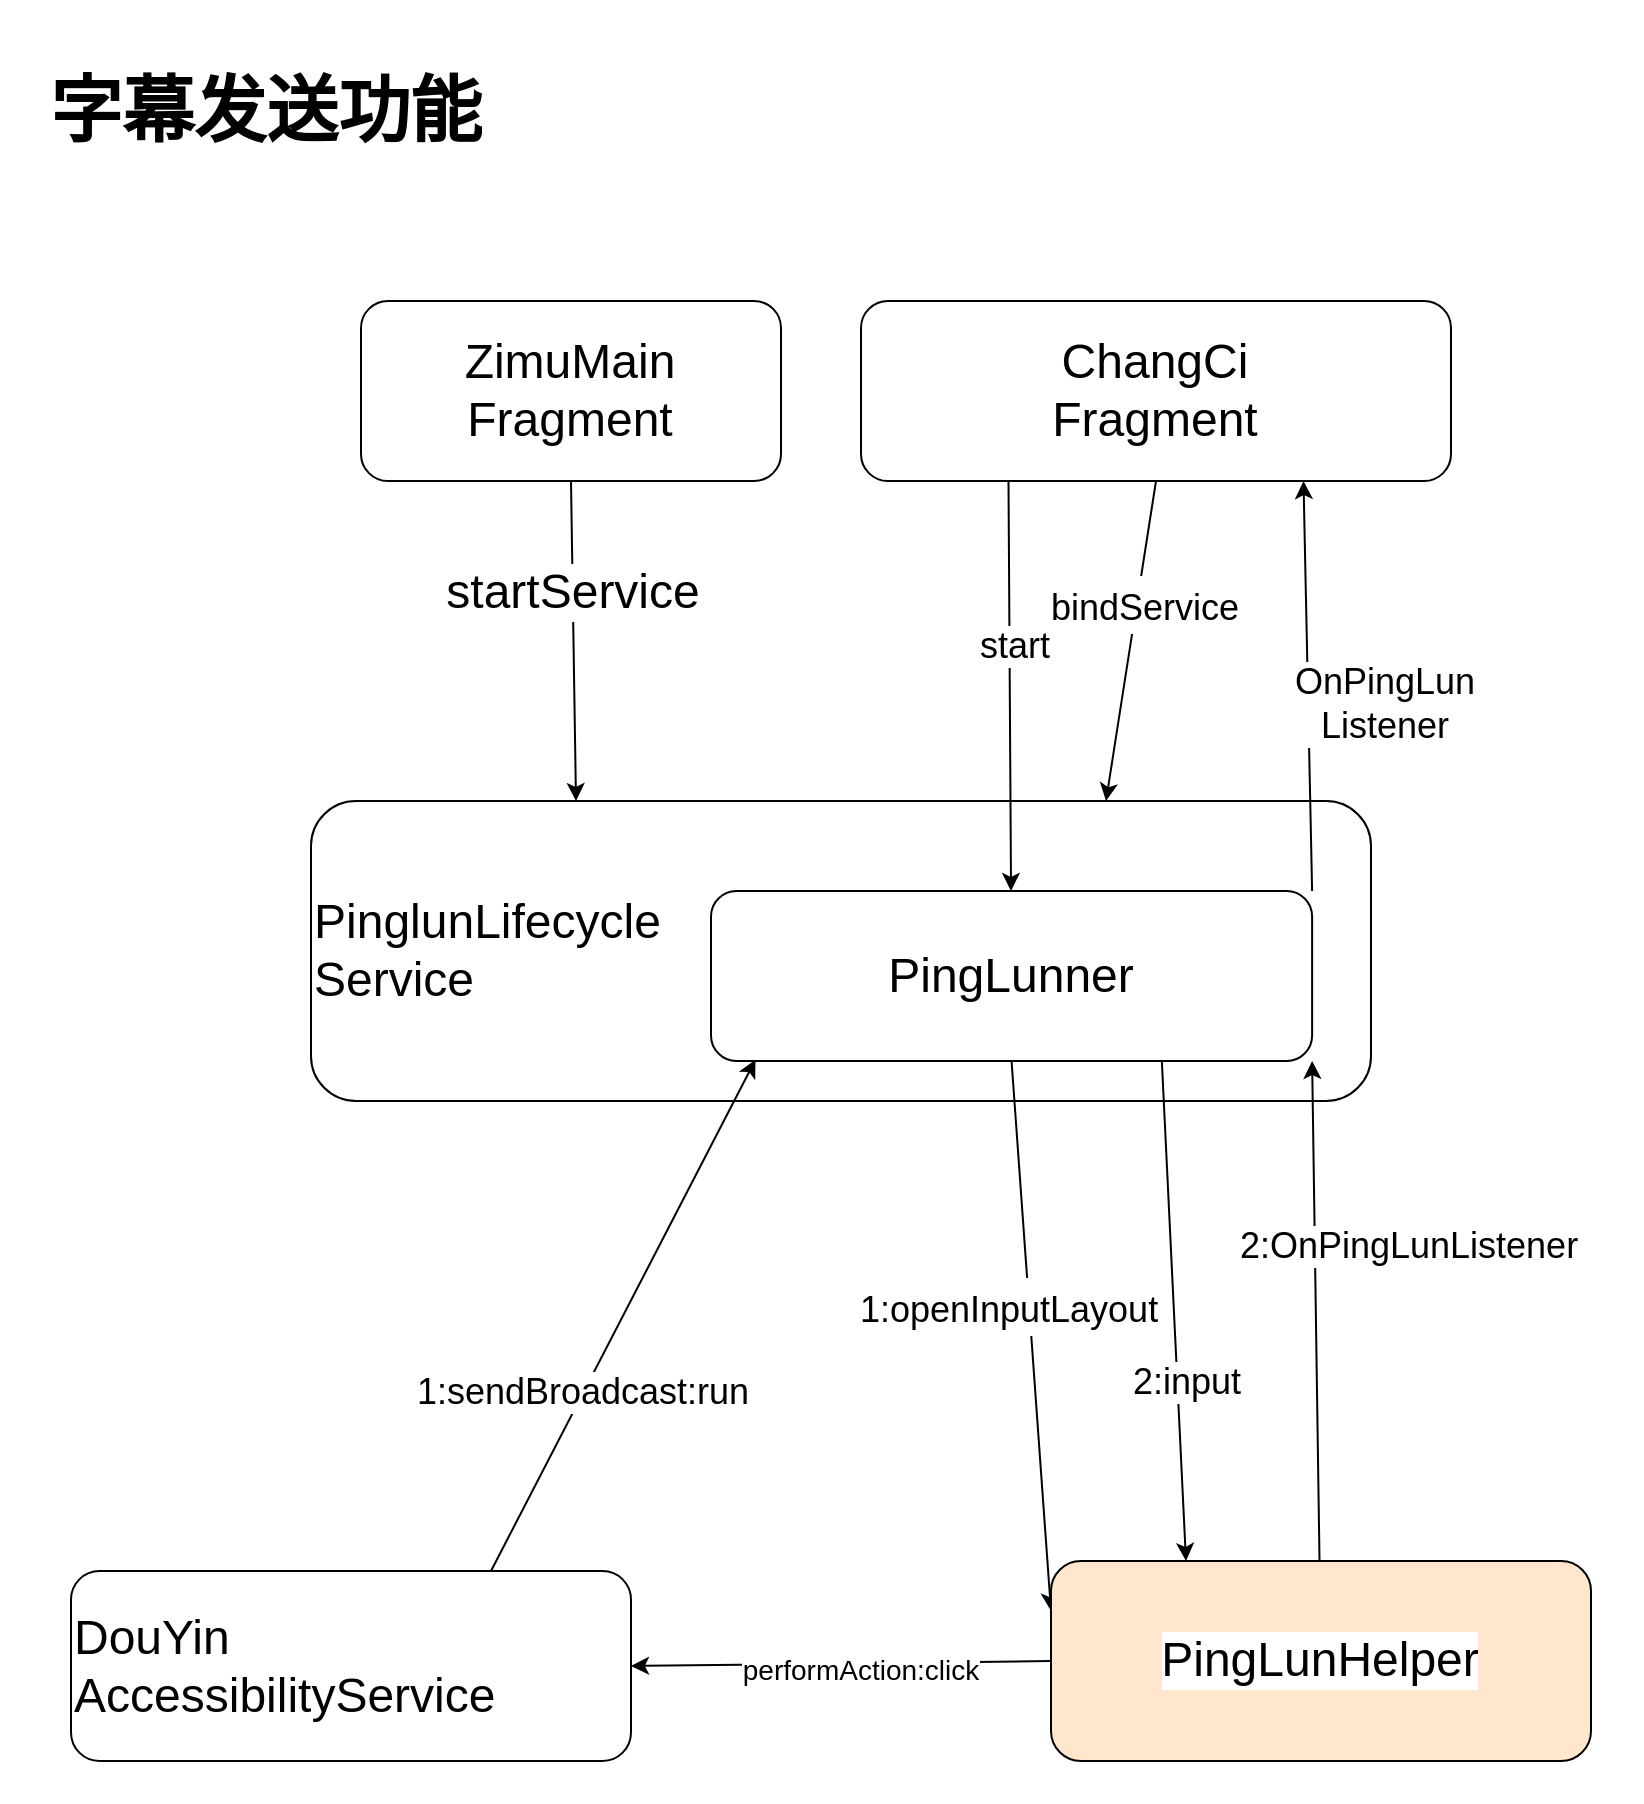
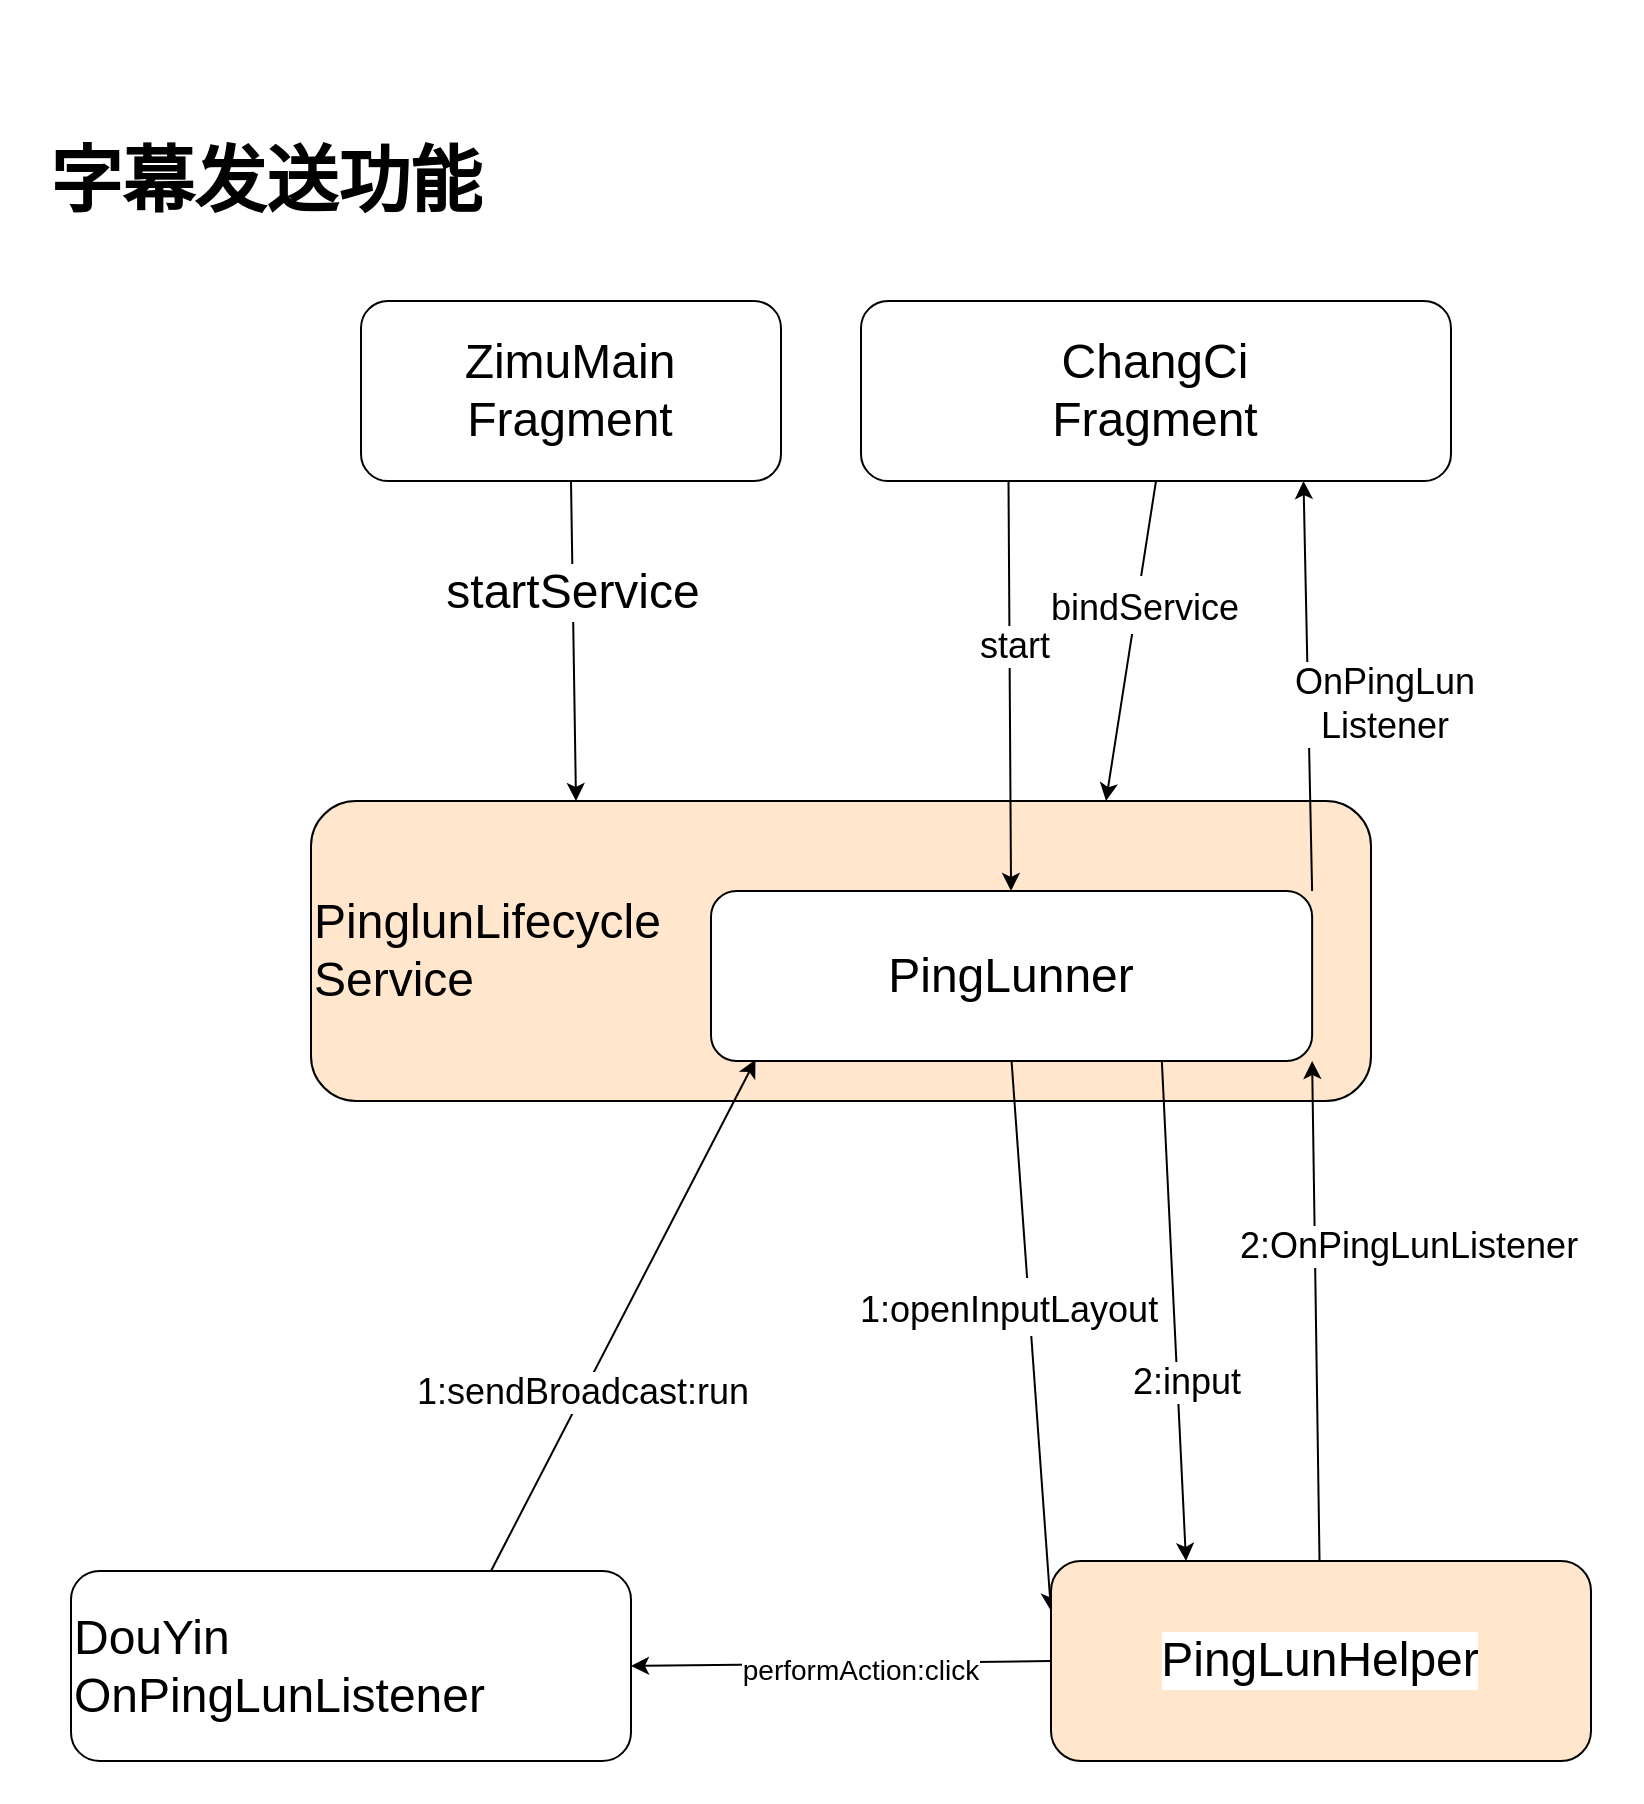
- <mxCell id="27" value="&lt;h1&gt;字幕发送功能&lt;/h1&gt;" style="text;html=1;fillColor=none;spacing=5;spacingTop=-20;whiteSpace=wrap;overflow=hidden;rounded=0;labelBackgroundColor=none;fontSize=18;" parent="1" vertex="1"><mxGeometry x="20" y="20" width="780" height="70" as="geometry" /></mxCell>
+ <mxCell id="27" value="&lt;h1&gt;字幕发送功能&lt;/h1&gt;" style="text;html=1;fillColor=none;spacing=5;spacingTop=-20;whiteSpace=wrap;overflow=hidden;rounded=0;labelBackgroundColor=none;fontSize=18;" parent="1" vertex="1"><mxGeometry x="20" y="55" width="780" height="70" as="geometry" /></mxCell>
- <mxCell id="9" value="&lt;font style=&quot;font-size: 24px;&quot;&gt;PinglunLifecycle&lt;br&gt;Service&lt;/font&gt;" style="rounded=1;whiteSpace=wrap;html=1;align=left;" parent="8" vertex="1"><mxGeometry width="530" height="150" as="geometry" /></mxCell>
+ <mxCell id="9" value="&lt;font style=&quot;font-size: 24px;&quot;&gt;PinglunLifecycle&lt;br&gt;Service&lt;/font&gt;" style="rounded=1;whiteSpace=wrap;html=1;align=left;fillColor=#ffe6cc;" parent="8" vertex="1"><mxGeometry width="530" height="150" as="geometry" /></mxCell>
- <mxCell id="15" value="DouYin&lt;br&gt;AccessibilityService" style="rounded=1;whiteSpace=wrap;html=1;labelBackgroundColor=#FFFFFF;strokeColor=default;fontSize=24;align=left;" parent="1" vertex="1"><mxGeometry x="35" y="785" width="280" height="95" as="geometry" /></mxCell>
+ <mxCell id="15" value="DouYin&lt;br&gt;OnPingLunListener" style="rounded=1;whiteSpace=wrap;html=1;labelBackgroundColor=#FFFFFF;strokeColor=default;fontSize=24;align=left;" parent="1" vertex="1"><mxGeometry x="35" y="785" width="280" height="95" as="geometry" /></mxCell>
